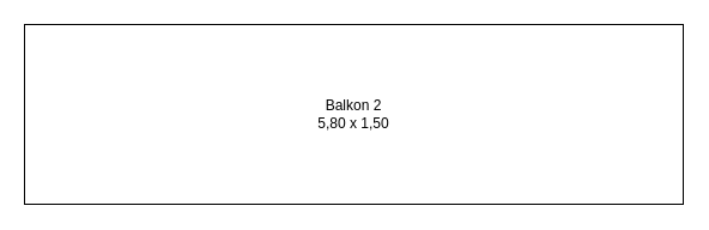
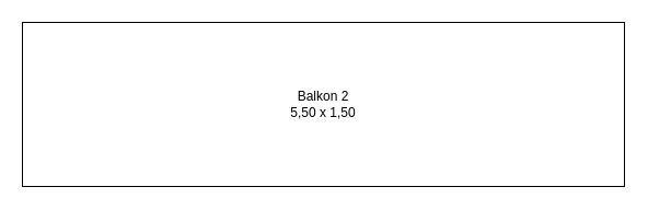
- <mxCell id="2" value="Balkon 2&lt;br&gt;5,80 x 1,50" style="rounded=0;whiteSpace=wrap;html=1;" vertex="1" parent="1"><mxGeometry x="20" y="20" width="550" height="150" as="geometry" /></mxCell>
+ <mxCell id="2" value="Balkon 2&lt;br&gt;5,50 x 1,50" style="rounded=0;whiteSpace=wrap;html=1;" vertex="1" parent="1"><mxGeometry x="20" y="20" width="550" height="150" as="geometry" /></mxCell>
